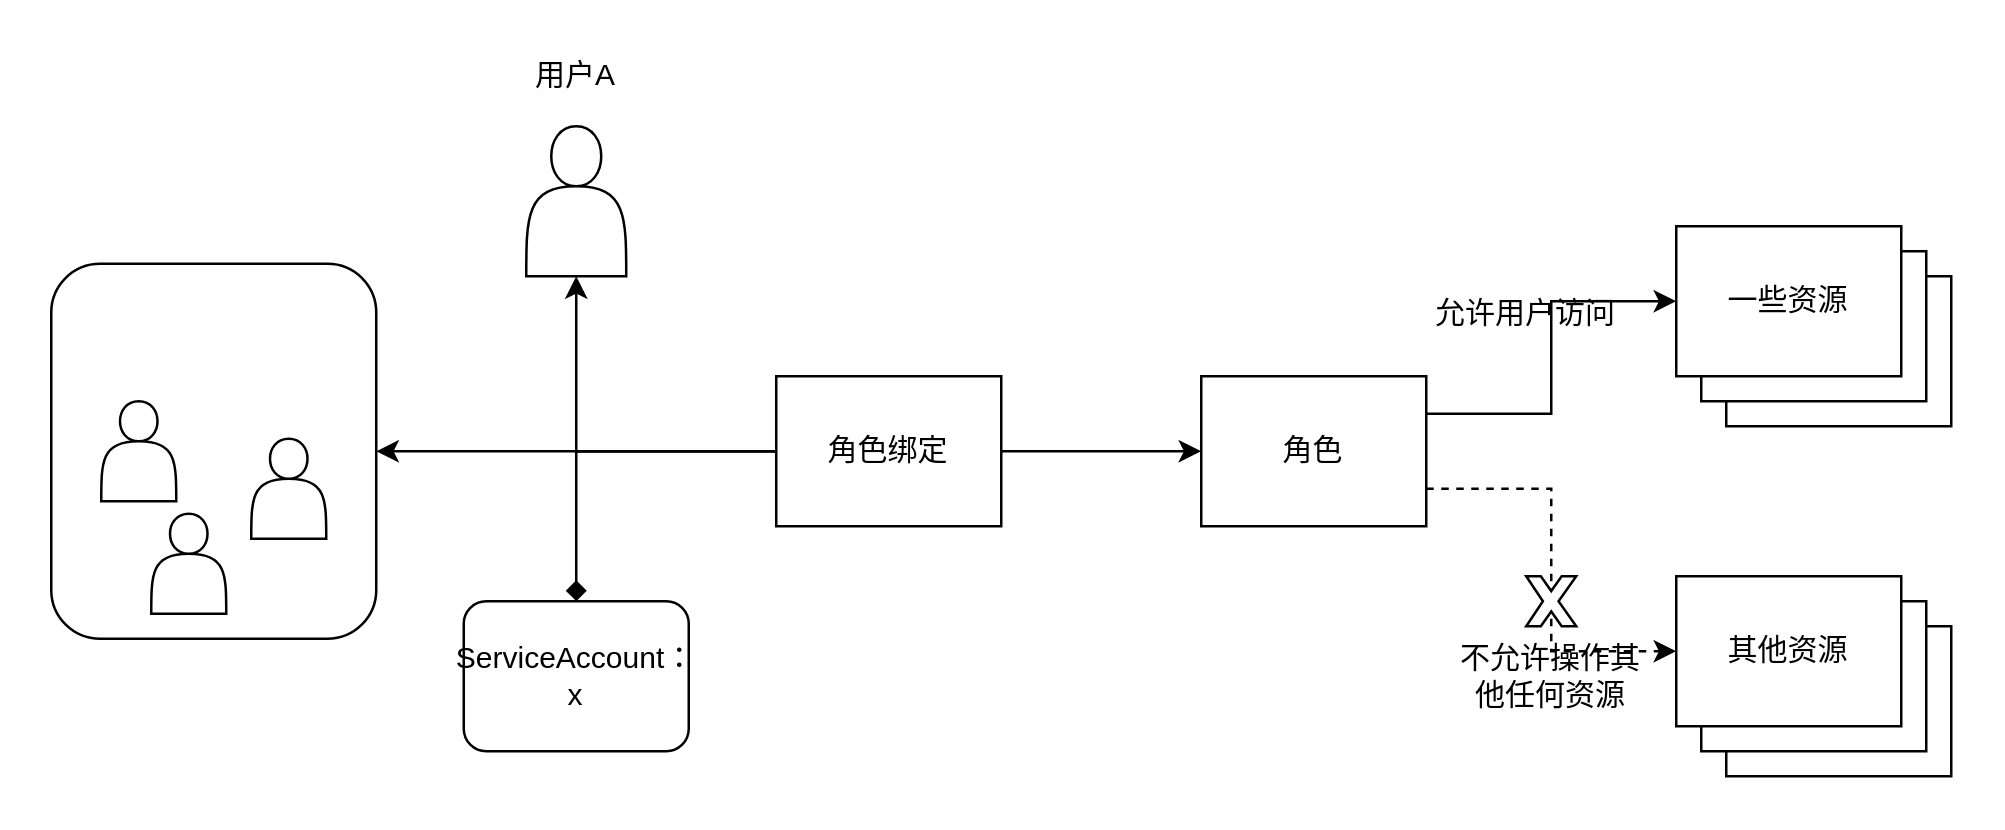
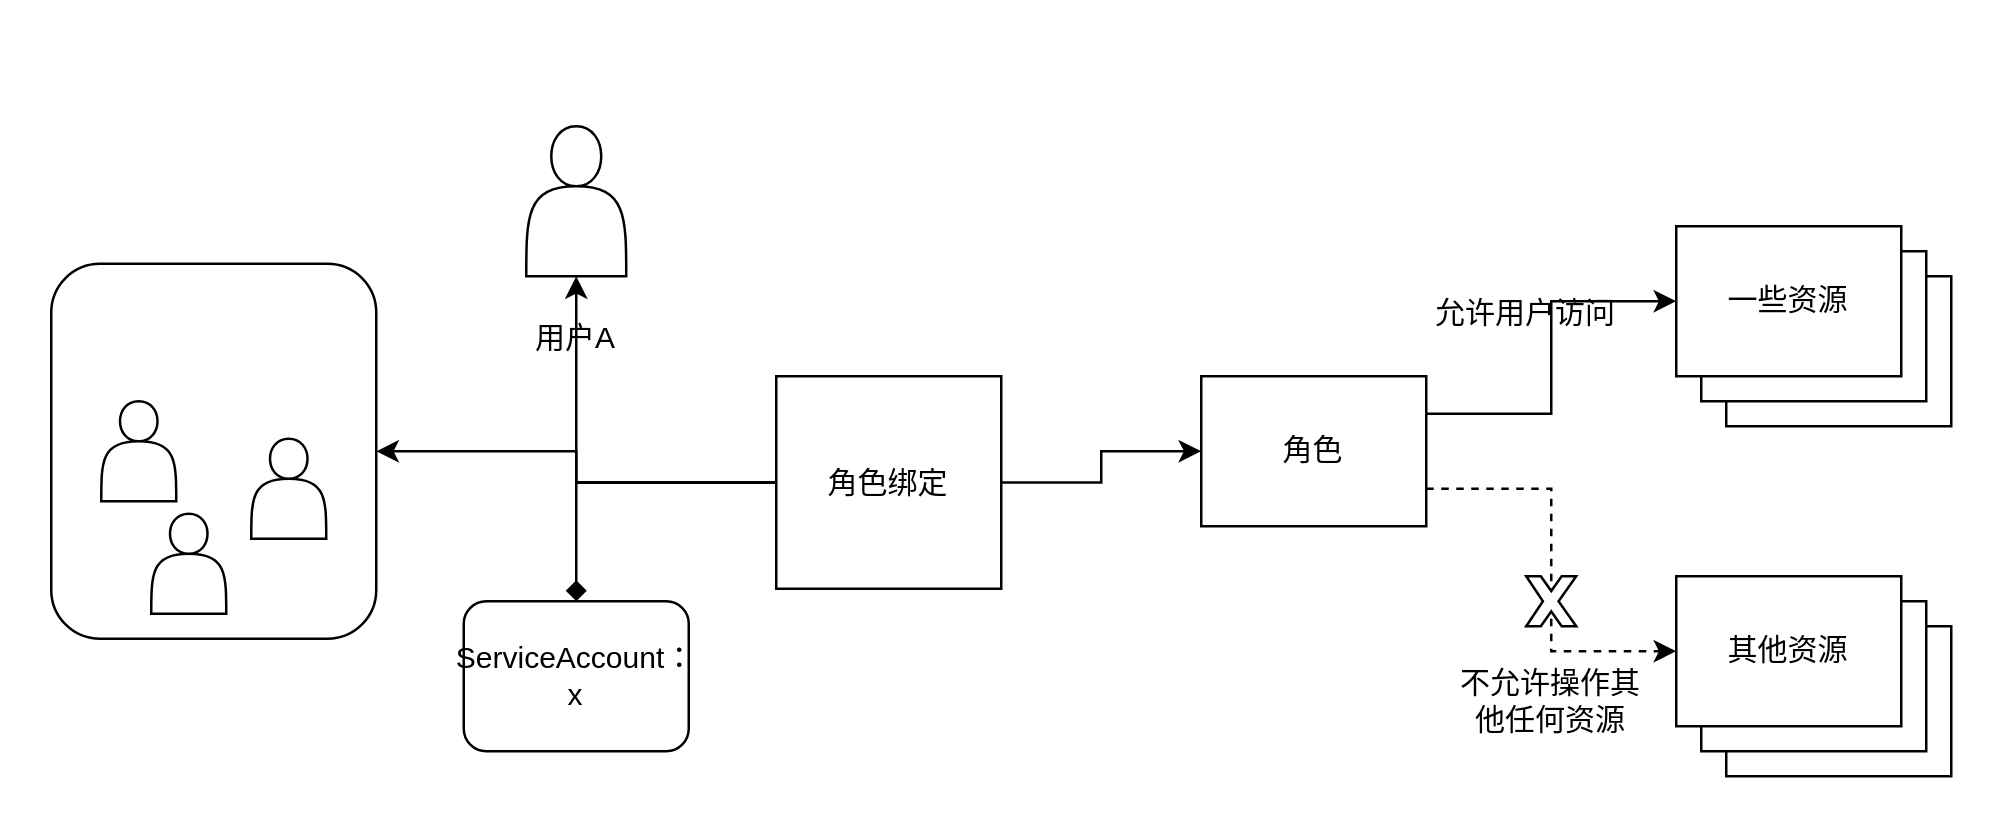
- <mxCell id="20" value="用户A" style="text;html=1;strokeColor=none;fillColor=none;align=center;verticalAlign=middle;whiteSpace=wrap;rounded=0;" vertex="1" parent="1"><mxGeometry x="210" y="20" width="40" height="20" as="geometry" /></mxCell>
+ <mxCell id="20" value="用户A" style="text;html=1;strokeColor=none;fillColor=none;align=center;verticalAlign=middle;whiteSpace=wrap;rounded=0;" vertex="1" parent="1"><mxGeometry x="210" y="125" width="40" height="20" as="geometry" /></mxCell>
- <mxCell id="8" value="角色绑定" style="rounded=0;whiteSpace=wrap;html=1;" vertex="1" parent="1"><mxGeometry x="310" y="150" width="90" height="60" as="geometry" /></mxCell>
+ <mxCell id="8" value="角色绑定" style="rounded=0;whiteSpace=wrap;html=1;" vertex="1" parent="1"><mxGeometry x="310" y="150" width="90" height="85" as="geometry" /></mxCell>
- <mxCell id="18" value="不允许操作其他任何资源" style="text;html=1;strokeColor=none;fillColor=none;align=center;verticalAlign=middle;whiteSpace=wrap;rounded=0;" vertex="1" parent="1"><mxGeometry x="580" y="260" width="80" height="20" as="geometry" /></mxCell>
+ <mxCell id="18" value="不允许操作其他任何资源" style="text;html=1;strokeColor=none;fillColor=none;align=center;verticalAlign=middle;whiteSpace=wrap;rounded=0;" vertex="1" parent="1"><mxGeometry x="580" y="270" width="80" height="20" as="geometry" /></mxCell>
